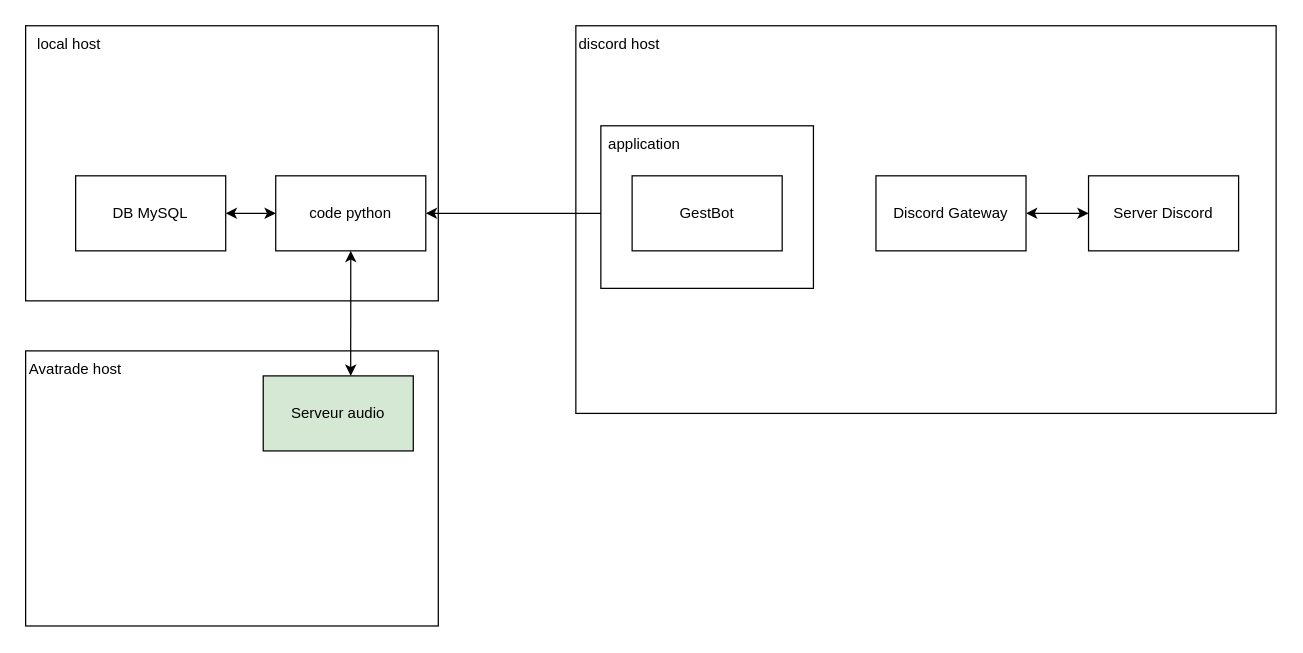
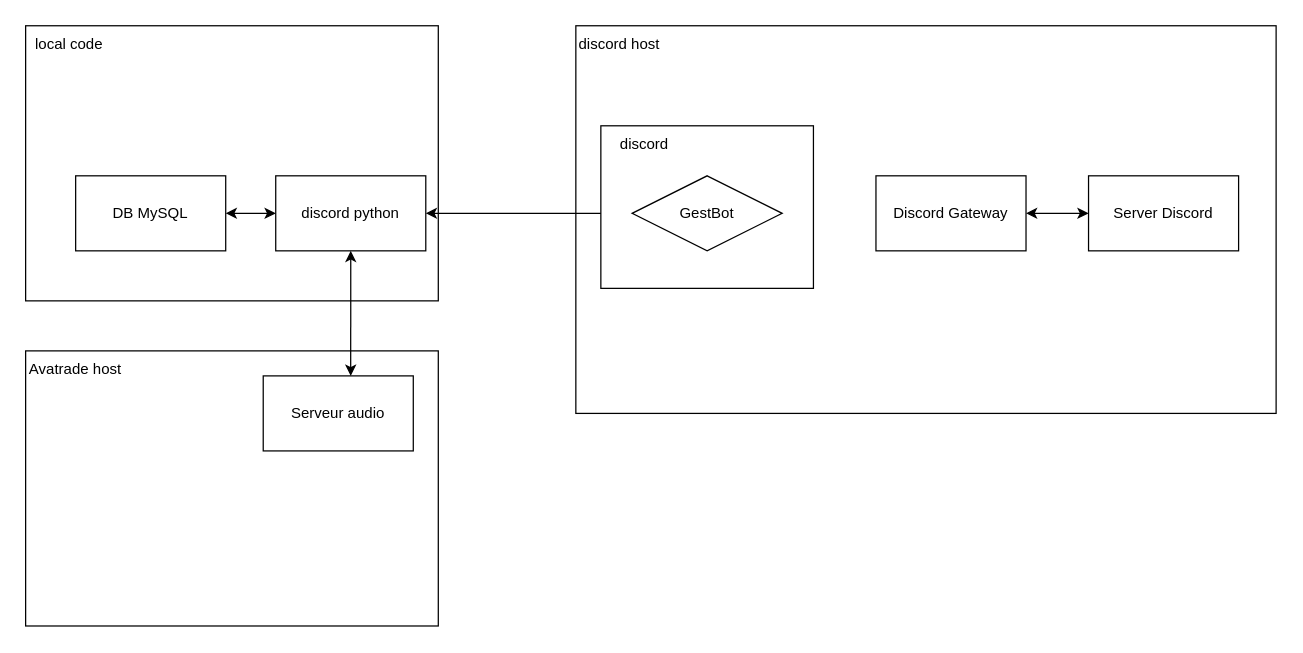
- <mxCell id="9" value="local host" style="text;html=1;strokeColor=none;fillColor=none;align=center;verticalAlign=middle;whiteSpace=wrap;rounded=0;" parent="1" vertex="1"><mxGeometry x="20" width="70" height="30" as="geometry" y="20" /></mxCell>
+ <mxCell id="9" value="local code" style="text;html=1;strokeColor=none;fillColor=none;align=center;verticalAlign=middle;whiteSpace=wrap;rounded=0;" parent="1" vertex="1"><mxGeometry x="20" width="70" height="30" as="geometry" y="20" /></mxCell>
- <mxCell id="19" value="application" style="text;html=1;strokeColor=none;fillColor=none;align=center;verticalAlign=middle;whiteSpace=wrap;rounded=0;" parent="1" vertex="1"><mxGeometry x="480" y="100" width="70" height="30" as="geometry" /></mxCell>
+ <mxCell id="19" value="discord" style="text;html=1;strokeColor=none;fillColor=none;align=center;verticalAlign=middle;whiteSpace=wrap;rounded=0;" parent="1" vertex="1"><mxGeometry x="480" y="100" width="70" height="30" as="geometry" /></mxCell>
- <mxCell id="7" value="code python" style="rounded=0;whiteSpace=wrap;html=1;" parent="1" vertex="1"><mxGeometry x="220" y="140" width="120" height="60" as="geometry" /></mxCell>
+ <mxCell id="7" value="discord python" style="rounded=0;whiteSpace=wrap;html=1;" parent="1" vertex="1"><mxGeometry x="220" y="140" width="120" height="60" as="geometry" /></mxCell>
- <mxCell id="18" value="GestBot" style="rounded=0;whiteSpace=wrap;html=1;" parent="1" vertex="1"><mxGeometry x="505" y="140" width="120" height="60" as="geometry" /></mxCell>
+ <mxCell id="18" value="GestBot" style="rhombus;whiteSpace=wrap;html=1;" parent="1" vertex="1"><mxGeometry x="505" y="140" width="120" height="60" as="geometry" /></mxCell>
- <mxCell id="11" value="Serveur audio" style="rounded=0;whiteSpace=wrap;html=1;fillColor=#d5e8d4;" parent="1" vertex="1"><mxGeometry x="210" y="300" width="120" height="60" as="geometry" /></mxCell>
+ <mxCell id="11" value="Serveur audio" style="rounded=0;whiteSpace=wrap;html=1;" parent="1" vertex="1"><mxGeometry x="210" y="300" width="120" height="60" as="geometry" /></mxCell>
